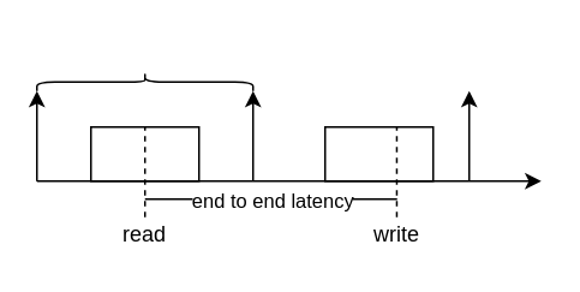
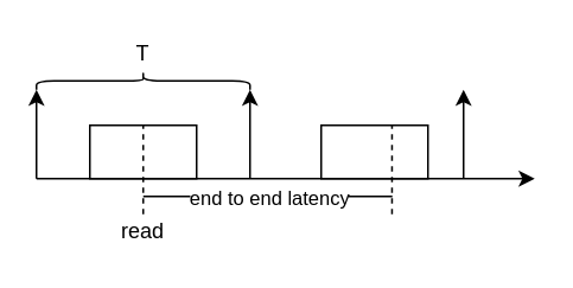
+ <mxCell id="14" value="T" style="text;html=1;strokeColor=none;fillColor=none;align=center;verticalAlign=middle;whiteSpace=wrap;rounded=0;" parent="2" vertex="1"><mxGeometry x="40" width="40" height="20" as="geometry" /></mxCell>
- <mxCell id="10" value="write" style="text;html=1;strokeColor=none;fillColor=none;align=center;verticalAlign=middle;whiteSpace=wrap;rounded=0;" parent="2" vertex="1"><mxGeometry x="180" y="100" width="40" height="20" as="geometry" /></mxCell>
